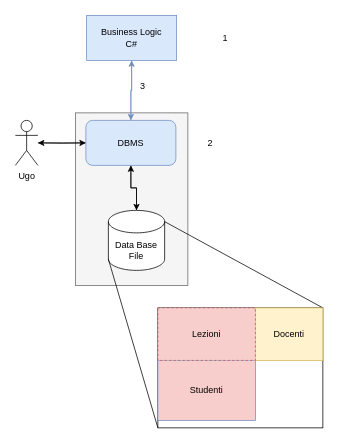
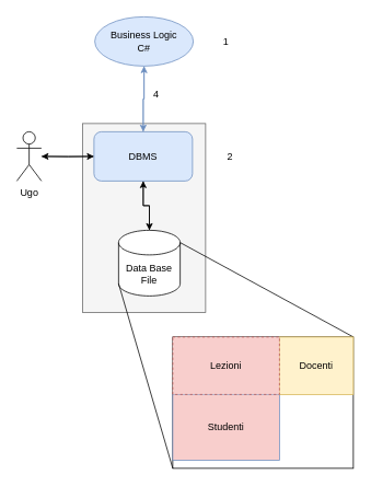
- <mxCell id="18" value="Business Logic&lt;br&gt;C#" style="rounded=0;whiteSpace=wrap;html=1;fillColor=#dae8fc;strokeColor=#6c8ebf;" parent="1" vertex="1"><mxGeometry x="115" y="20" width="120" height="60" as="geometry" /></mxCell>
+ <mxCell id="18" value="Business Logic&lt;br&gt;C#" style="ellipse;whiteSpace=wrap;html=1;fillColor=#dae8fc;strokeColor=#6c8ebf;" parent="1" vertex="1"><mxGeometry x="115" y="20" width="120" height="60" as="geometry" /></mxCell>
- <mxCell id="19" value="1" style="text;html=1;strokeColor=none;fillColor=none;align=center;verticalAlign=middle;whiteSpace=wrap;rounded=0;" parent="1" vertex="1"><mxGeometry x="270" y="35" width="60" height="30" as="geometry" /></mxCell>
+ <mxCell id="19" value="1" style="text;html=1;strokeColor=none;fillColor=none;align=center;verticalAlign=middle;whiteSpace=wrap;rounded=0;" parent="1" vertex="1"><mxGeometry x="245" y="35" width="60" height="30" as="geometry" /></mxCell>
- <mxCell id="21" value="3" style="text;html=1;strokeColor=none;fillColor=none;align=center;verticalAlign=middle;whiteSpace=wrap;rounded=0;" parent="1" vertex="1"><mxGeometry x="160" y="100" width="60" height="30" as="geometry" /></mxCell>
+ <mxCell id="21" value="4" style="text;html=1;strokeColor=none;fillColor=none;align=center;verticalAlign=middle;whiteSpace=wrap;rounded=0;" parent="1" vertex="1"><mxGeometry x="160" y="100" width="60" height="30" as="geometry" /></mxCell>
